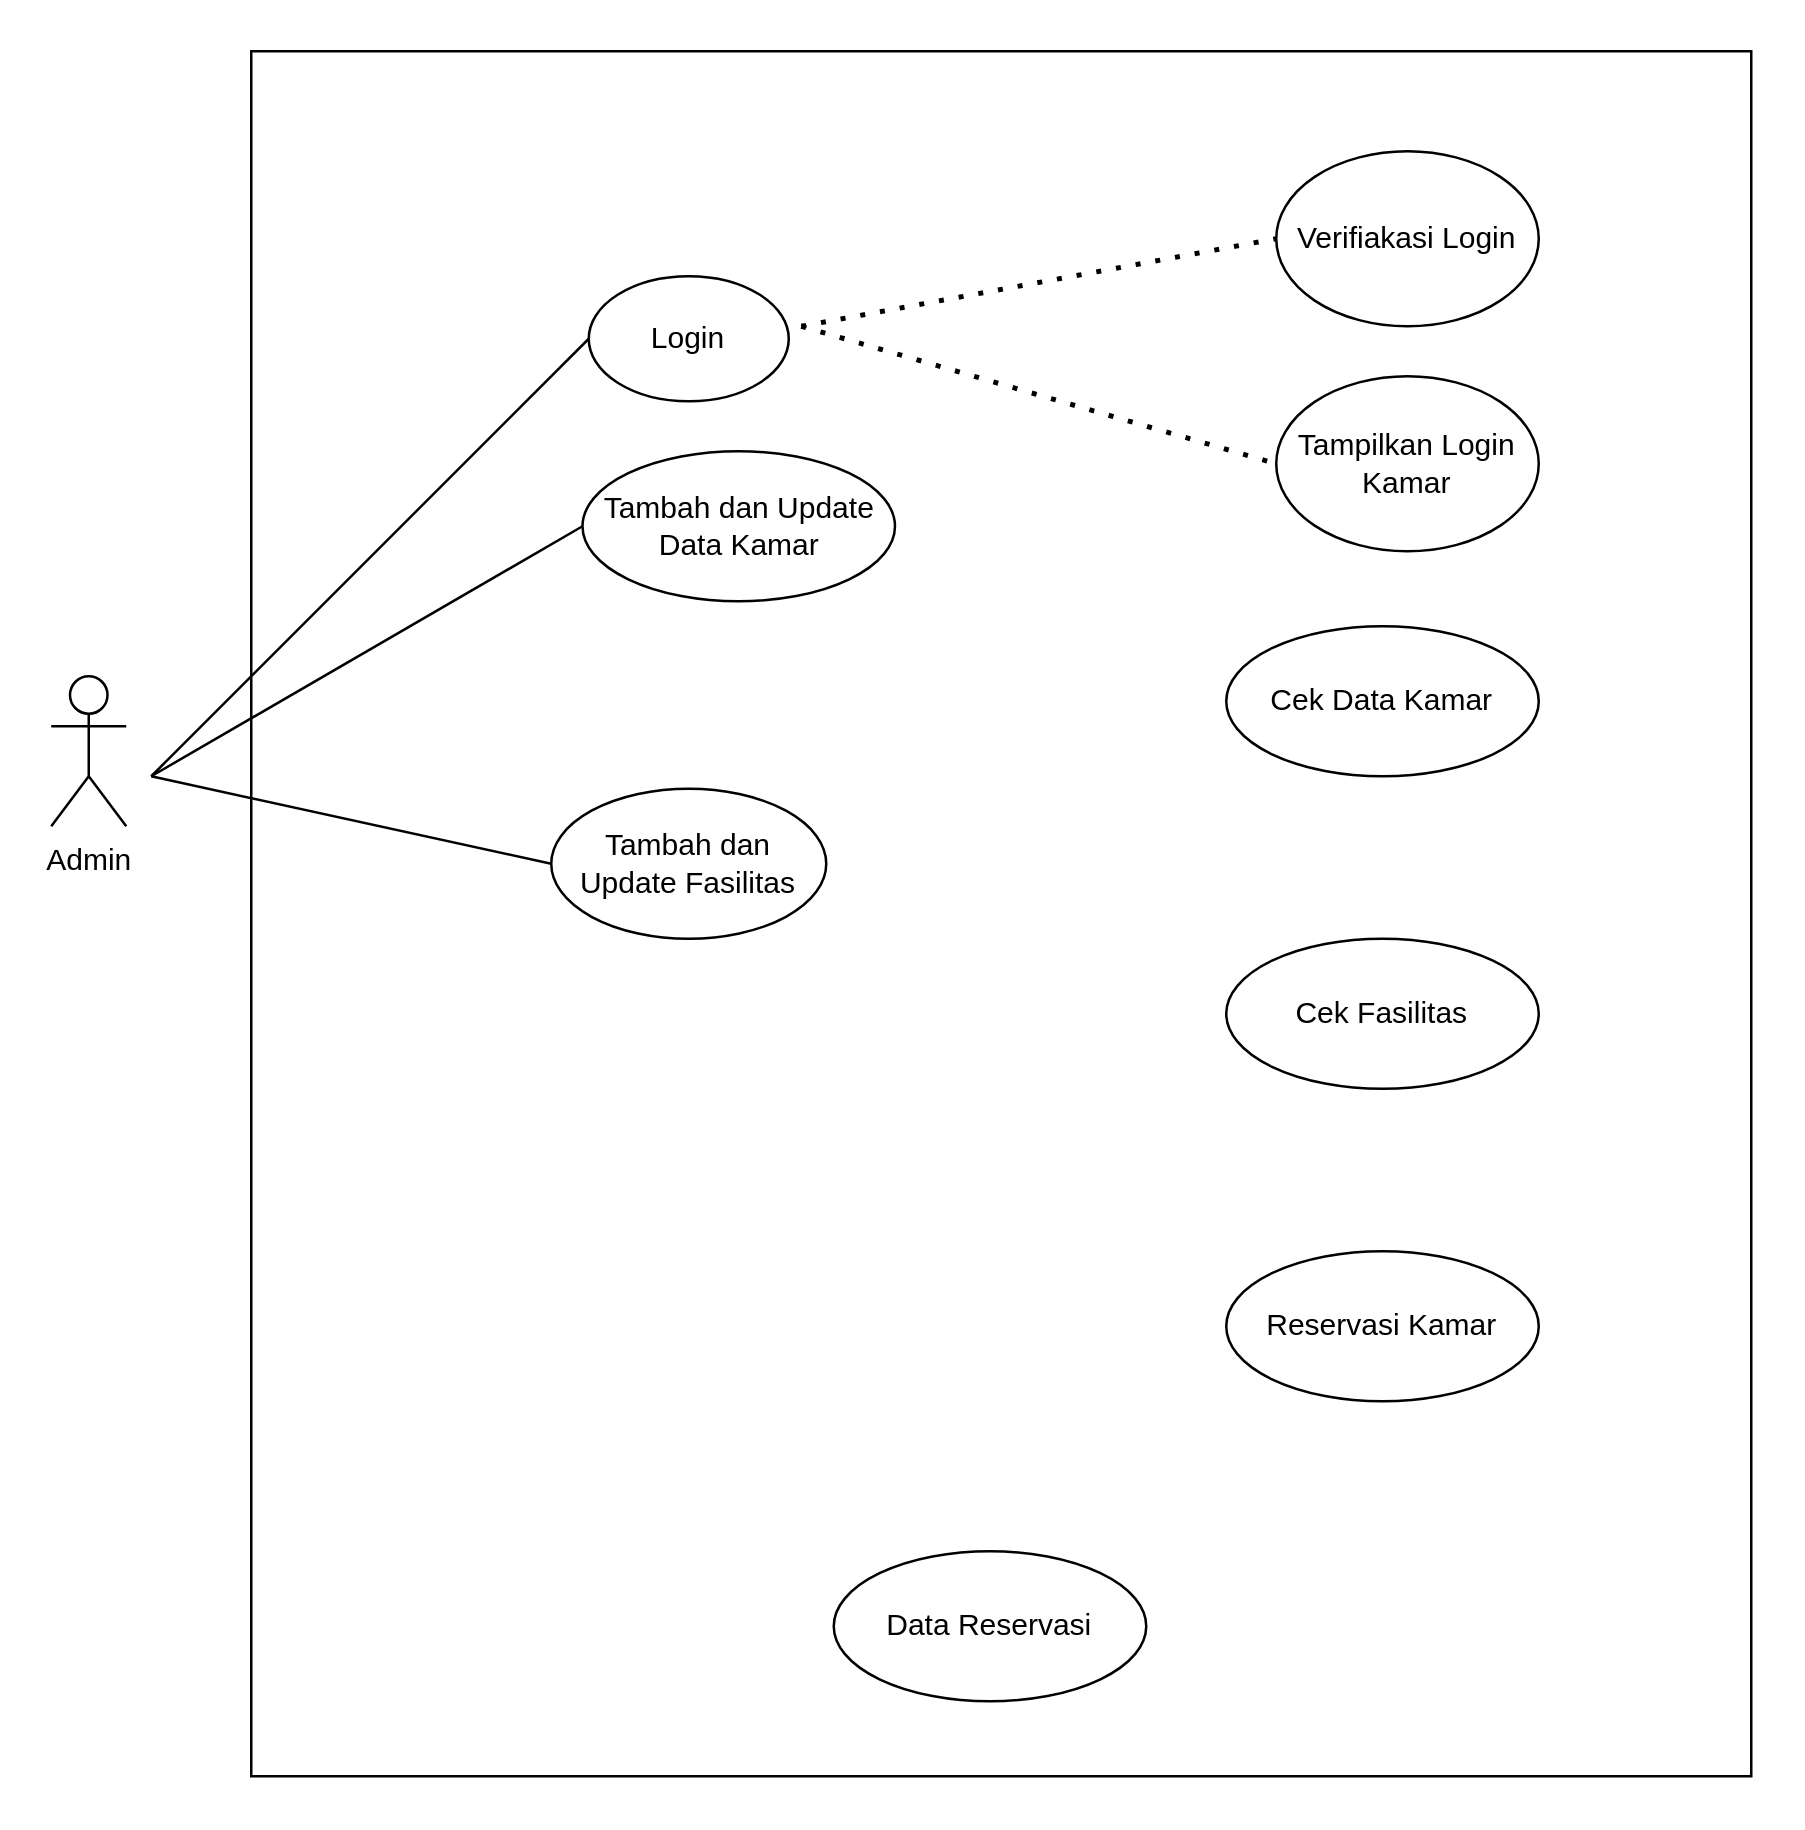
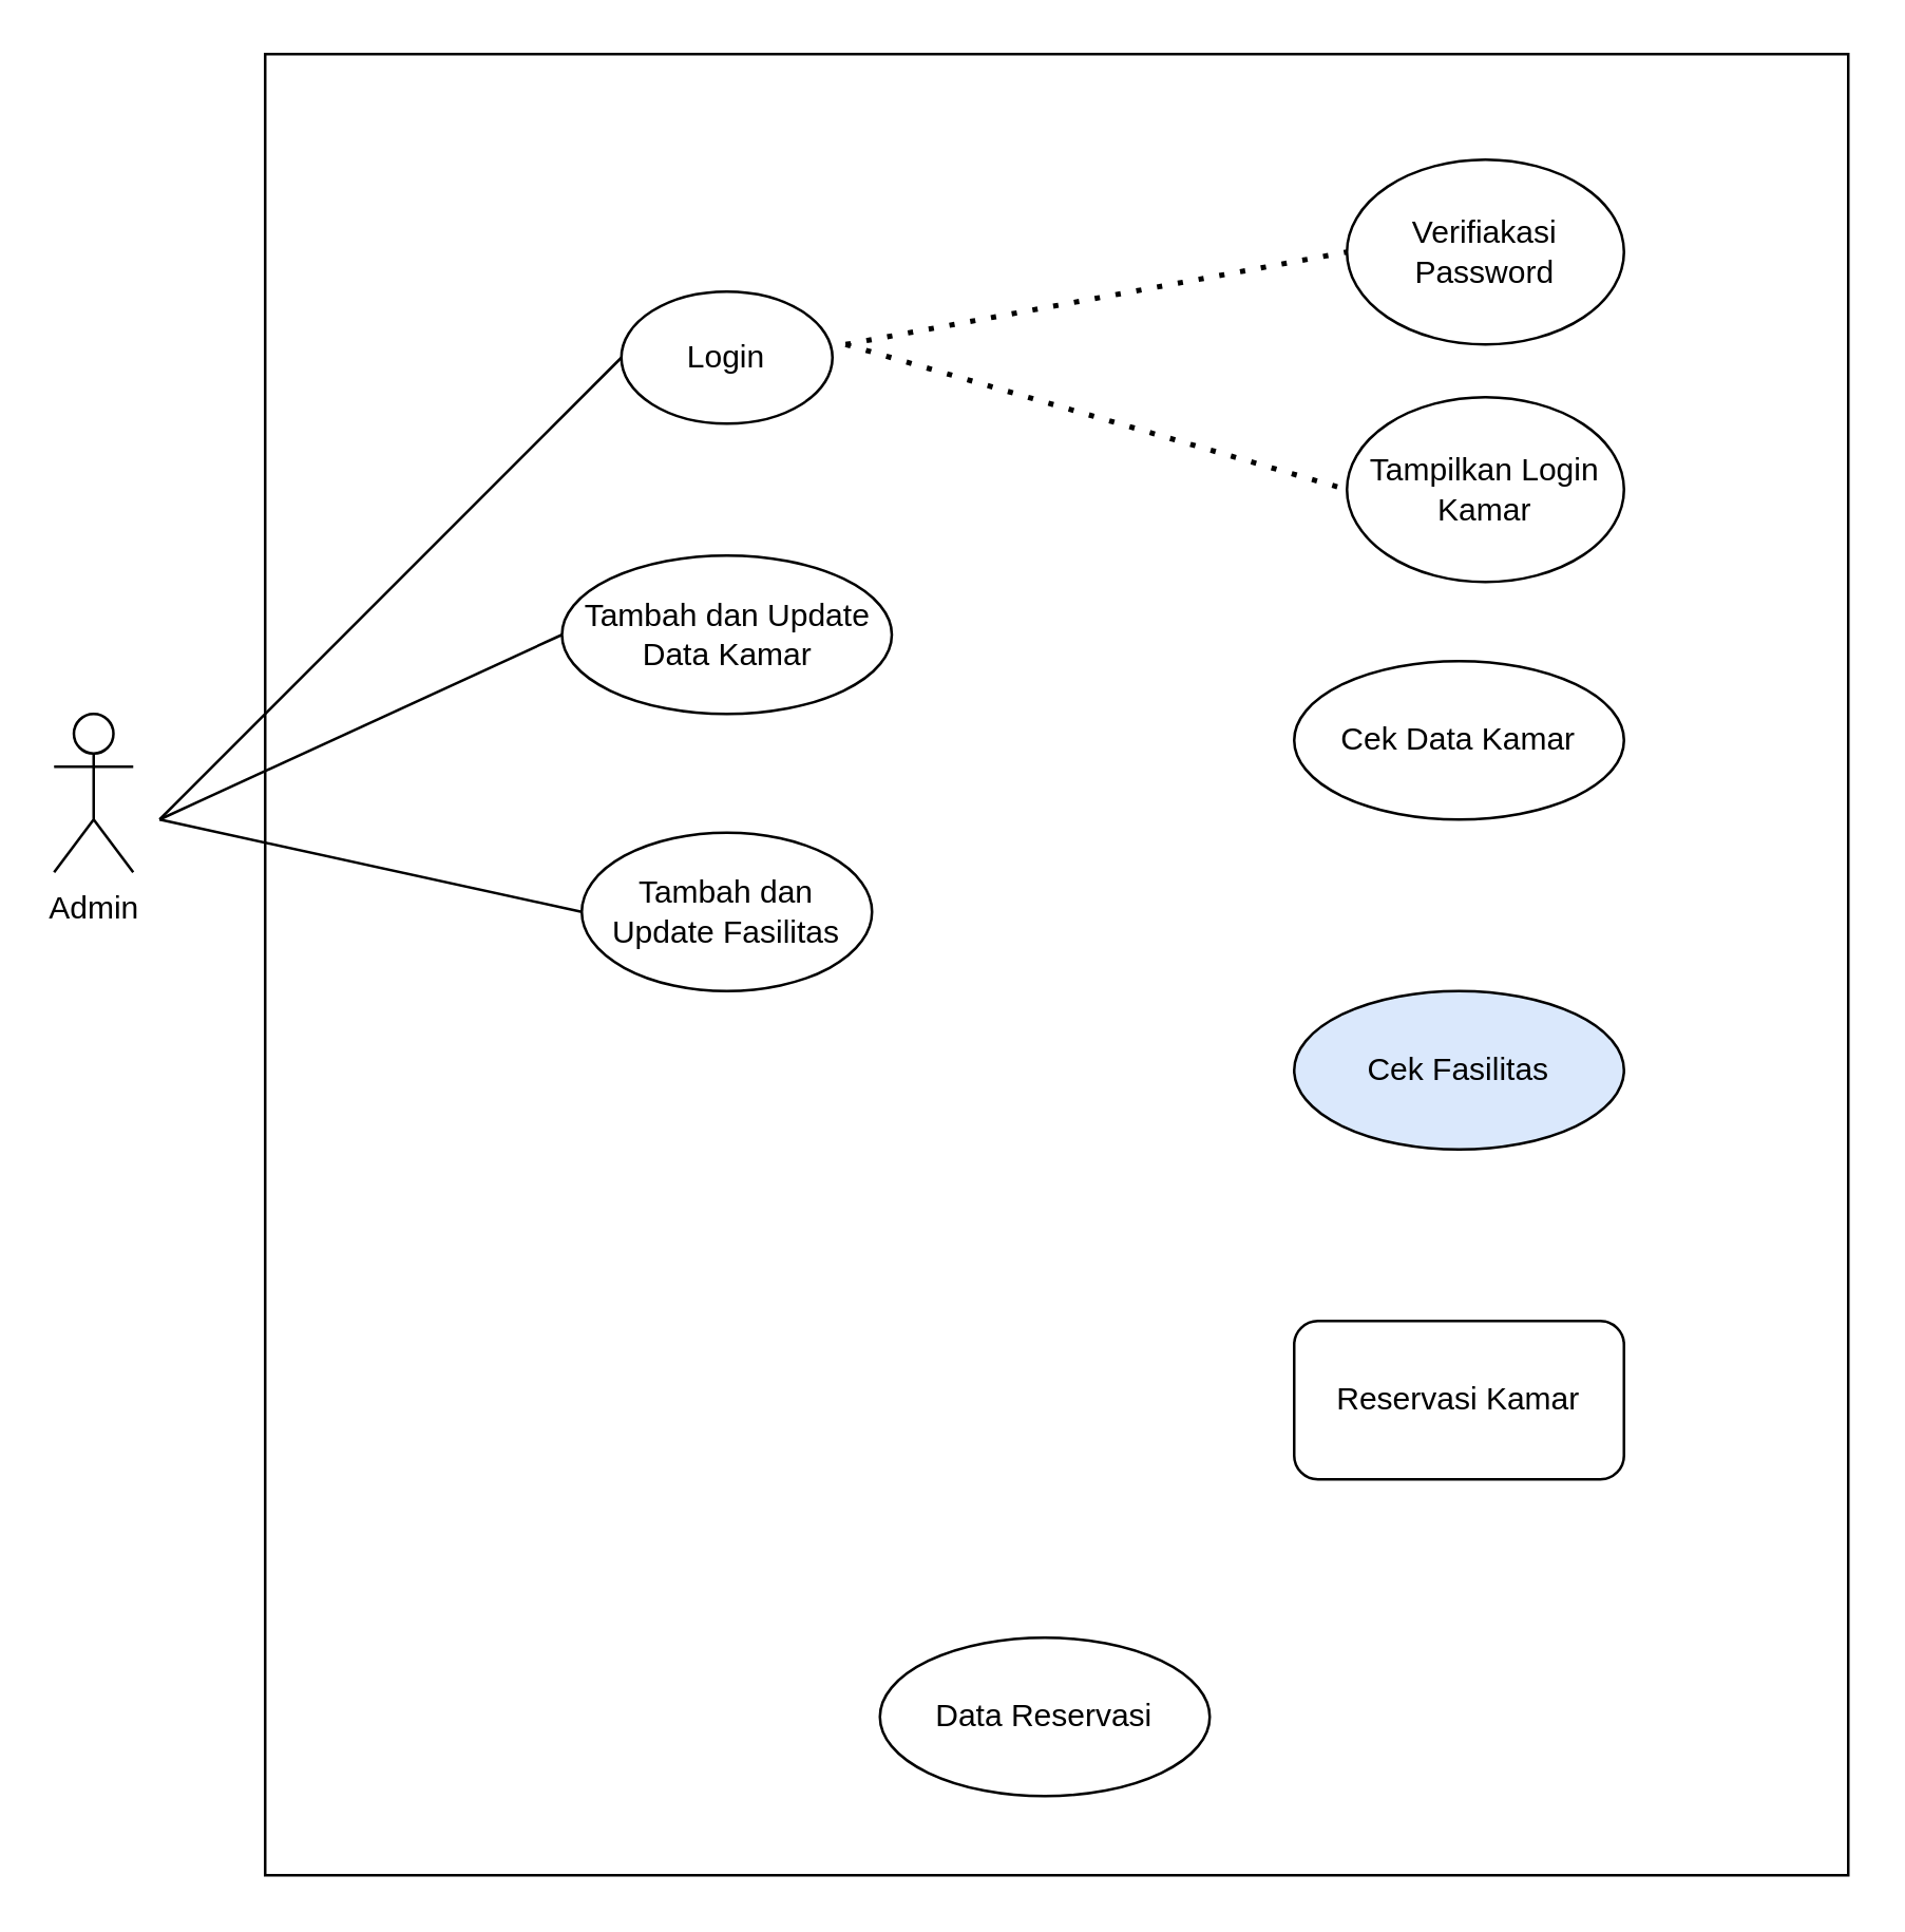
- <mxCell id="4" value="Verifiakasi Login" style="ellipse;whiteSpace=wrap;html=1;fillColor=none;gradientColor=none;" vertex="1" parent="1"><mxGeometry x="510" y="60" width="105" height="70" as="geometry" /></mxCell>
+ <mxCell id="4" value="Verifiakasi Password" style="ellipse;whiteSpace=wrap;html=1;fillColor=none;gradientColor=none;" vertex="1" parent="1"><mxGeometry x="510" y="60" width="105" height="70" as="geometry" /></mxCell>
- <mxCell id="7" value="Tambah dan Update Data Kamar" style="ellipse;whiteSpace=wrap;html=1;" vertex="1" parent="1"><mxGeometry x="232.5" y="180" width="125" height="60" as="geometry" /></mxCell>
+ <mxCell id="7" value="Tambah dan Update Data Kamar" style="ellipse;whiteSpace=wrap;html=1;" vertex="1" parent="1"><mxGeometry x="212.5" y="210" width="125" height="60" as="geometry" /></mxCell>
- <mxCell id="15" value="Cek Fasilitas" style="ellipse;whiteSpace=wrap;html=1;" vertex="1" parent="1"><mxGeometry x="490" y="375" width="125" height="60" as="geometry" /></mxCell>
+ <mxCell id="15" value="Cek Fasilitas" style="ellipse;whiteSpace=wrap;html=1;fillColor=#dae8fc;" vertex="1" parent="1"><mxGeometry x="490" y="375" width="125" height="60" as="geometry" /></mxCell>
- <mxCell id="16" value="Reservasi Kamar" style="ellipse;whiteSpace=wrap;html=1;" vertex="1" parent="1"><mxGeometry x="490" y="500" width="125" height="60" as="geometry" /></mxCell>
+ <mxCell id="16" value="Reservasi Kamar" style="whiteSpace=wrap;html=1;rounded=1;" vertex="1" parent="1"><mxGeometry x="490" y="500" width="125" height="60" as="geometry" /></mxCell>
